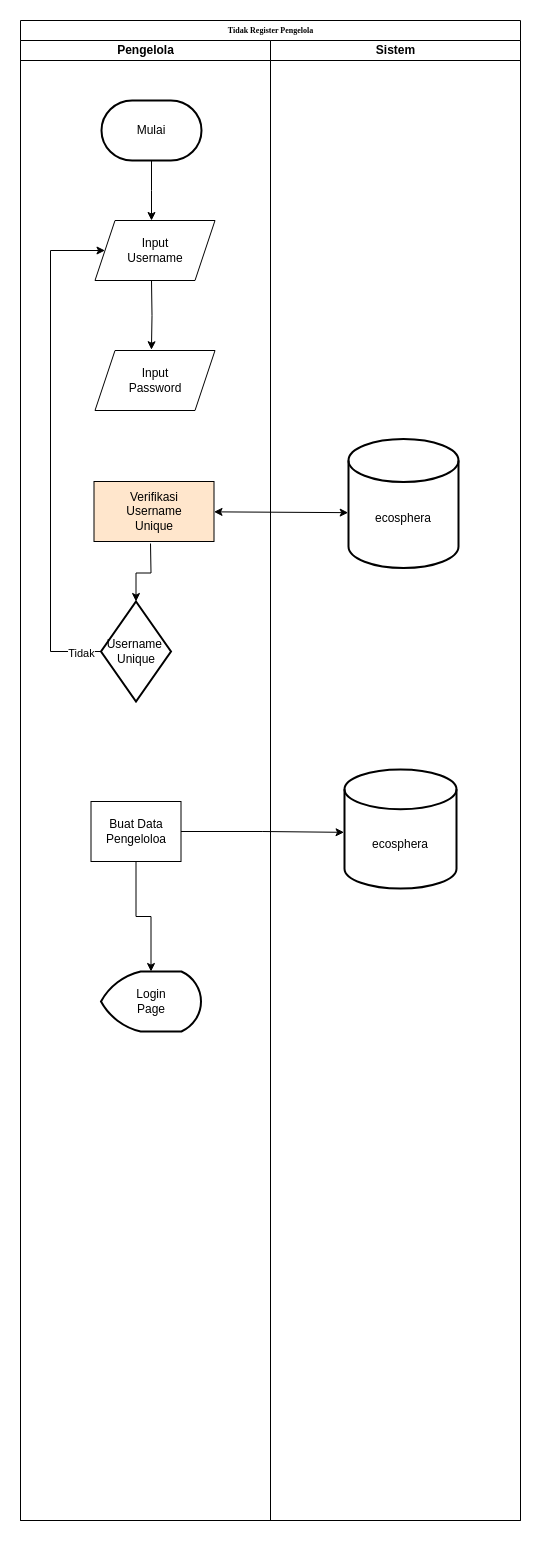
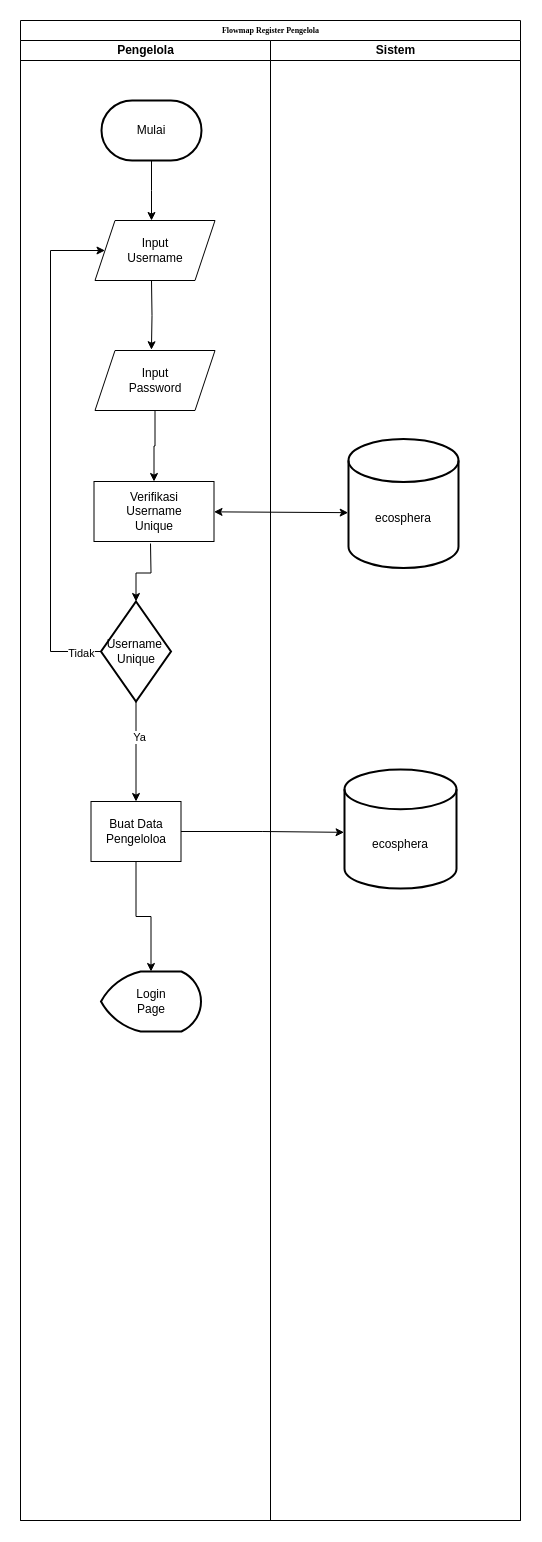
- <mxCell id="2" value="Tidak Register Pengelola" style="swimlane;html=1;childLayout=stackLayout;startSize=20;rounded=0;shadow=0;labelBackgroundColor=none;strokeWidth=1;fontFamily=Verdana;fontSize=8;align=center;" parent="1" vertex="1"><mxGeometry x="20" y="20" width="500" height="1500" as="geometry" /></mxCell>
+ <mxCell id="2" value="Flowmap Register Pengelola" style="swimlane;html=1;childLayout=stackLayout;startSize=20;rounded=0;shadow=0;labelBackgroundColor=none;strokeWidth=1;fontFamily=Verdana;fontSize=8;align=center;" parent="1" vertex="1"><mxGeometry x="20" y="20" width="500" height="1500" as="geometry" /></mxCell>
+ <mxCell id="21" value="" style="edgeStyle=orthogonalEdgeStyle;rounded=0;orthogonalLoop=1;jettySize=auto;html=1;" parent="2" source="16" target="7" edge="1"><mxGeometry relative="1" as="geometry" /></mxCell>
- <mxCell id="7" value="Verifikasi&lt;br&gt;Username&lt;br&gt;Unique" style="rounded=0;whiteSpace=wrap;html=1;fillColor=#ffe6cc;" parent="3" vertex="1"><mxGeometry x="73.5" y="441" width="120" height="60" as="geometry" /></mxCell>
+ <mxCell id="7" value="Verifikasi&lt;br&gt;Username&lt;br&gt;Unique" style="rounded=0;whiteSpace=wrap;html=1;" parent="3" vertex="1"><mxGeometry x="73.5" y="441" width="120" height="60" as="geometry" /></mxCell>
+ <mxCell id="4" value="" style="edgeStyle=orthogonalEdgeStyle;rounded=0;orthogonalLoop=1;jettySize=auto;html=1;" parent="3" source="6" target="9" edge="1"><mxGeometry relative="1" as="geometry" /></mxCell>
+ <mxCell id="5" value="Ya" style="edgeLabel;html=1;align=center;verticalAlign=middle;resizable=0;points=[];" parent="4" vertex="1" connectable="0"><mxGeometry x="-0.293" y="3" relative="1" as="geometry"><mxPoint as="offset" /></mxGeometry></mxCell>
